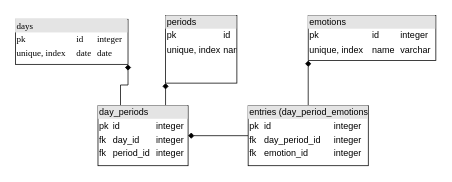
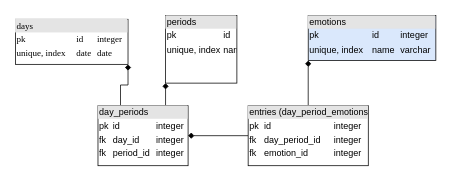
- <mxCell id="3" value="&lt;div style=&quot;box-sizing: border-box ; width: 100% ; background: #e4e4e4 ; padding: 2px&quot;&gt;emotions&lt;/div&gt;&lt;table style=&quot;width: 100% ; font-size: 1em&quot; cellpadding=&quot;2&quot; cellspacing=&quot;0&quot;&gt;&lt;tbody&gt;&lt;tr&gt;&lt;td&gt;pk&lt;/td&gt;&lt;td&gt;id&lt;/td&gt;&lt;td&gt;integer&lt;/td&gt;&lt;/tr&gt;&lt;tr&gt;&lt;td&gt;unique, index&lt;/td&gt;&lt;td&gt;name&lt;/td&gt;&lt;td&gt;varchar&lt;/td&gt;&lt;/tr&gt;&lt;/tbody&gt;&lt;/table&gt;" style="verticalAlign=top;align=left;overflow=fill;html=1;" parent="1" vertex="1"><mxGeometry x="410" y="20" width="170" height="60" as="geometry" /></mxCell>
+ <mxCell id="3" value="&lt;div style=&quot;box-sizing: border-box ; width: 100% ; background: #e4e4e4 ; padding: 2px&quot;&gt;emotions&lt;/div&gt;&lt;table style=&quot;width: 100% ; font-size: 1em&quot; cellpadding=&quot;2&quot; cellspacing=&quot;0&quot;&gt;&lt;tbody&gt;&lt;tr&gt;&lt;td&gt;pk&lt;/td&gt;&lt;td&gt;id&lt;/td&gt;&lt;td&gt;integer&lt;/td&gt;&lt;/tr&gt;&lt;tr&gt;&lt;td&gt;unique, index&lt;/td&gt;&lt;td&gt;name&lt;/td&gt;&lt;td&gt;varchar&lt;/td&gt;&lt;/tr&gt;&lt;/tbody&gt;&lt;/table&gt;" style="verticalAlign=top;align=left;overflow=fill;html=1;fillColor=#dae8fc;" parent="1" vertex="1"><mxGeometry x="410" y="20" width="170" height="60" as="geometry" /></mxCell>
